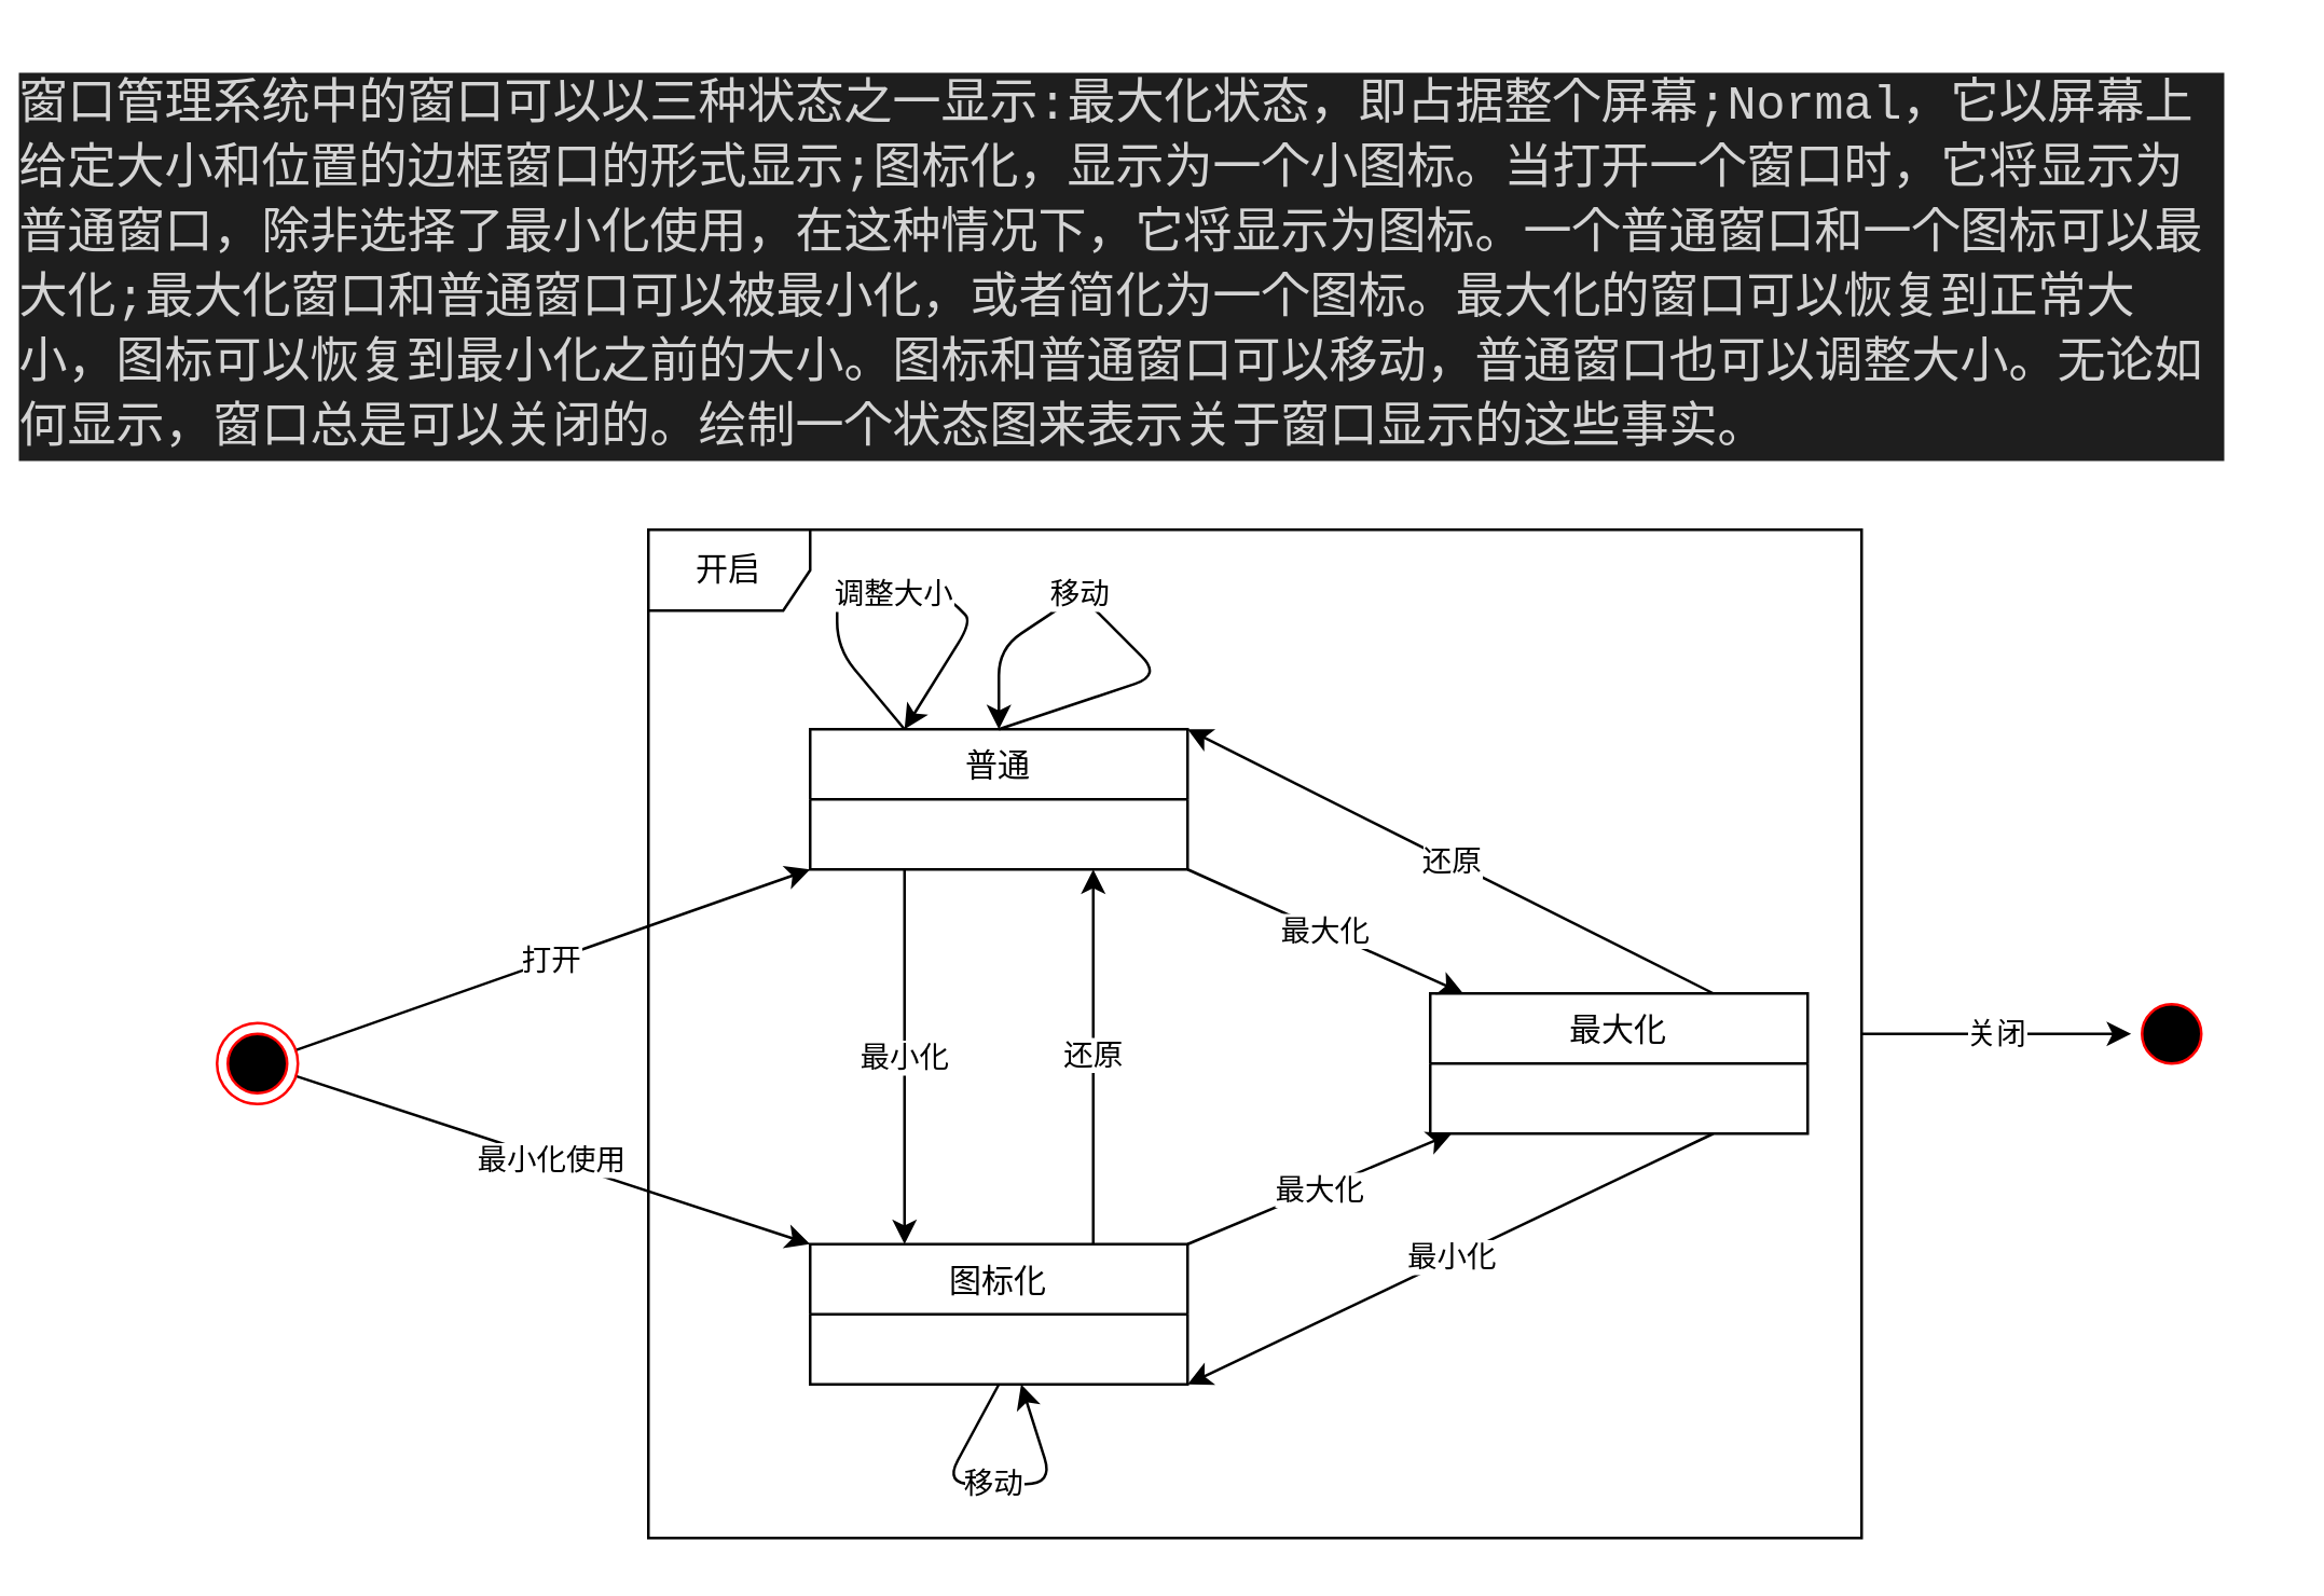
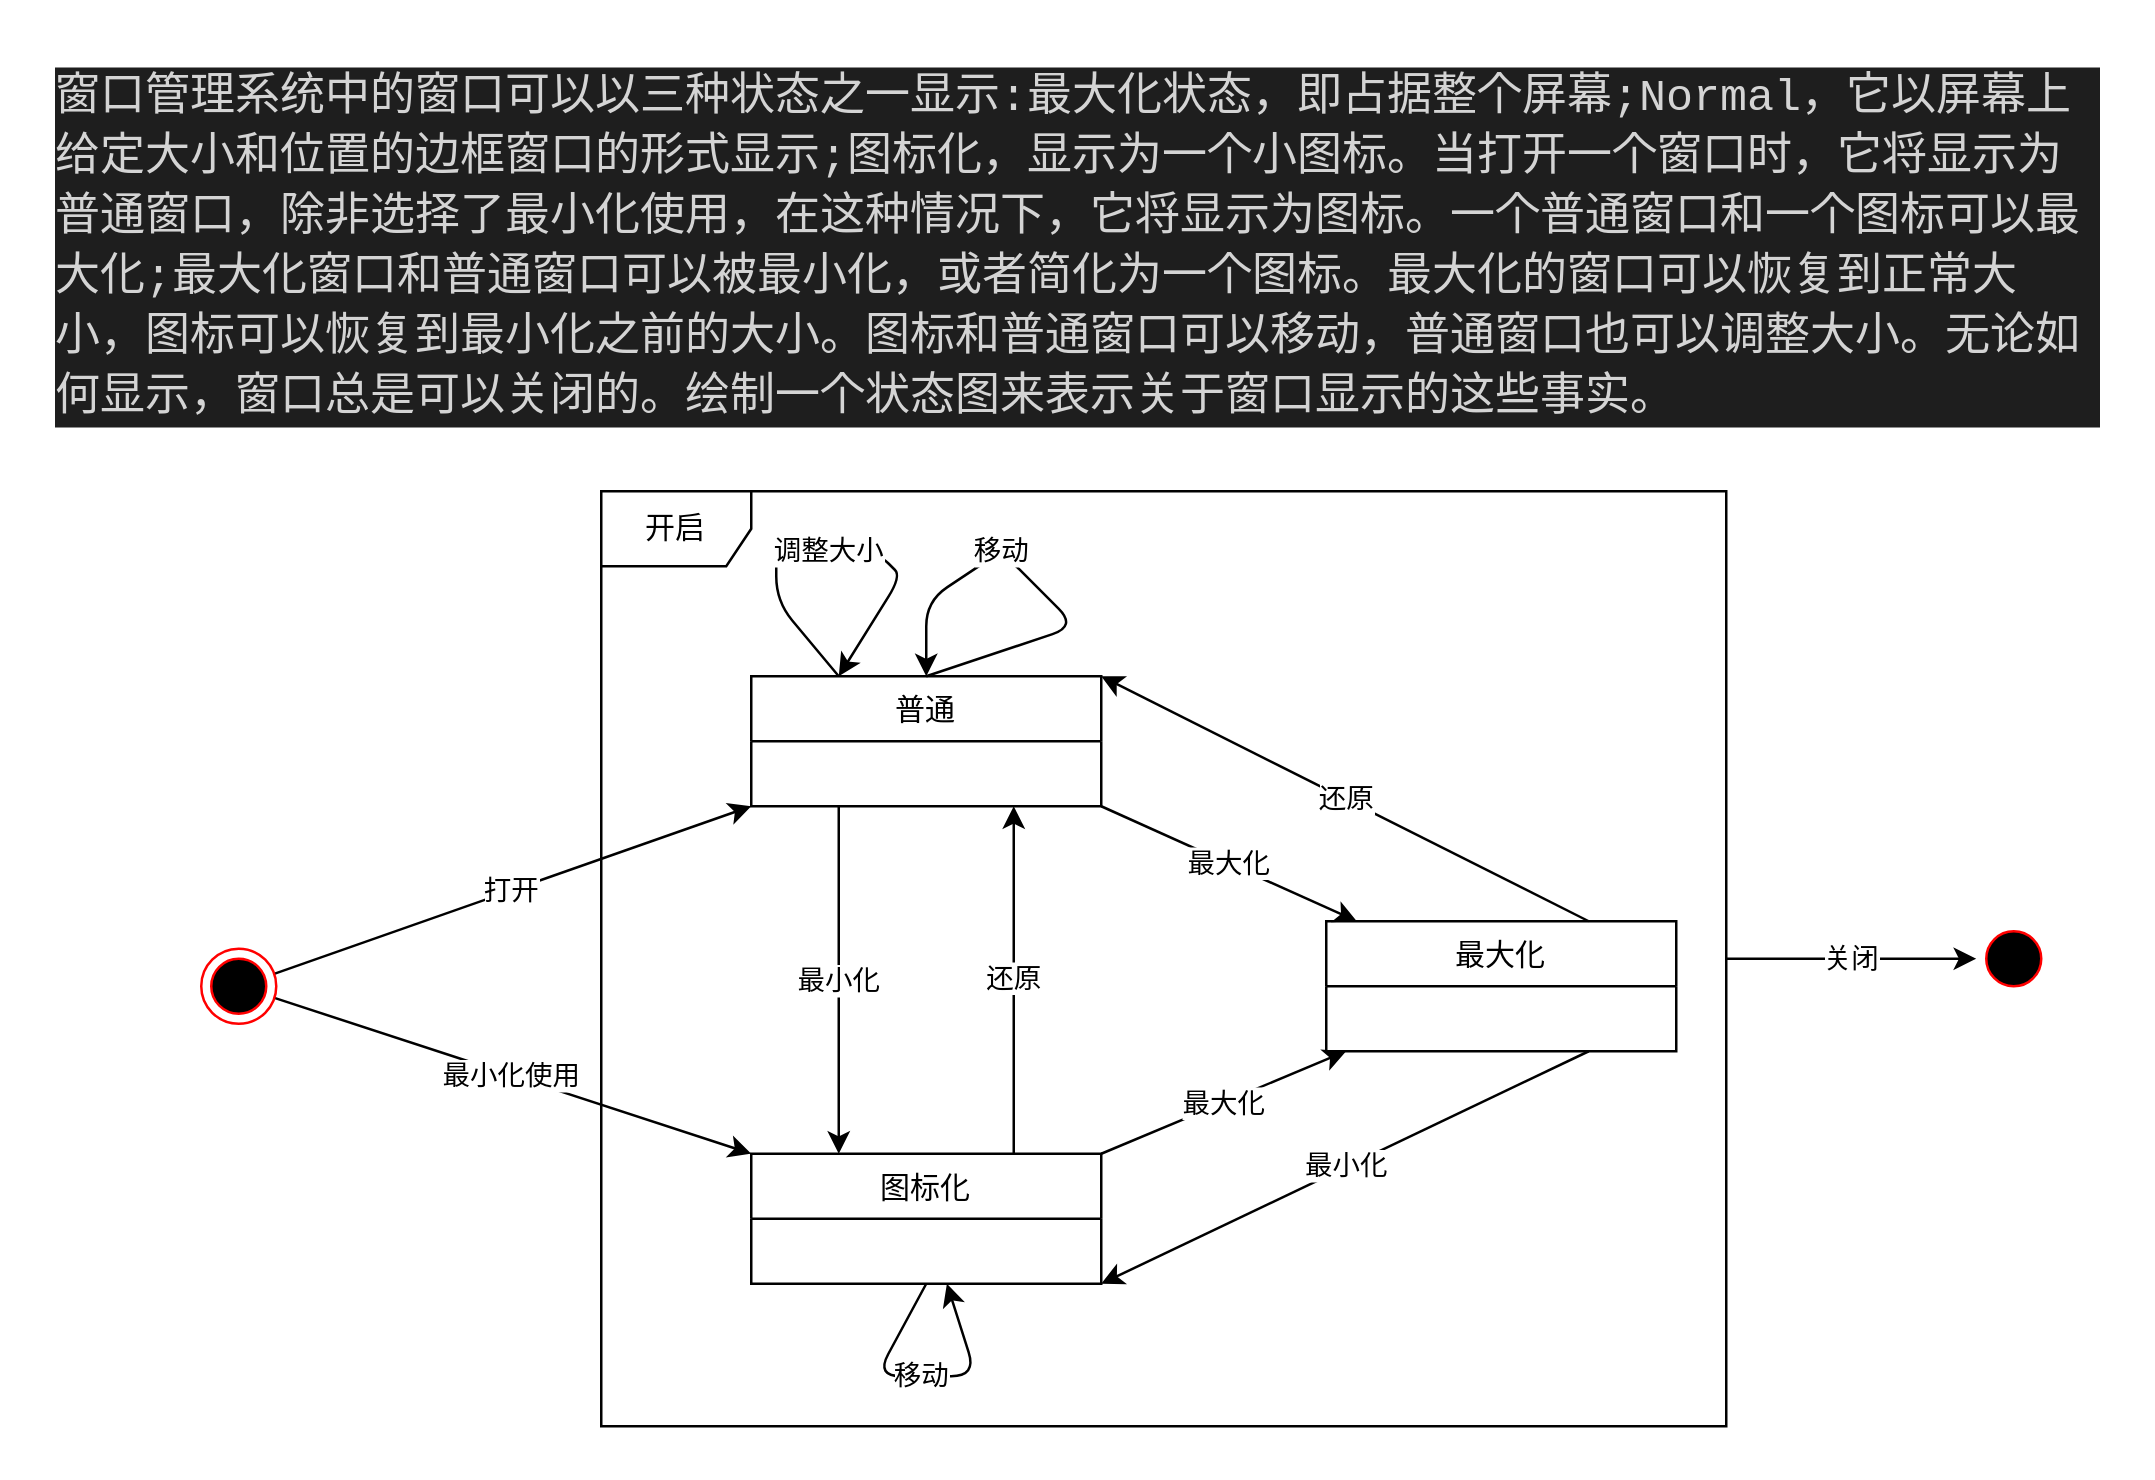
- <mxCell id="2" value="&lt;div style=&quot;color: rgb(212, 212, 212); background-color: rgb(30, 30, 30); font-family: consolas, &amp;quot;courier new&amp;quot;, monospace; font-weight: normal; font-size: 18px; line-height: 24px;&quot;&gt;&lt;div&gt;&lt;span style=&quot;color: #d4d4d4&quot;&gt;窗口管理系统中的窗口可以以三种状态之一显示:最大化状态，即占据整个屏幕;Normal，它以屏幕上给定大小和位置的边框窗口的形式显示;图标化，显示为一个小图标。当打开一个窗口时，它将显示为普通窗口，除非选择了最小化使用，在这种情况下，它将显示为图标。一个普通窗口和一个图标可以最大化;最大化窗口和普通窗口可以被最小化，或者简化为一个图标。最大化的窗口可以恢复到正常大小，图标可以恢复到最小化之前的大小。图标和普通窗口可以移动，普通窗口也可以调整大小。无论如何显示，窗口总是可以关闭的。绘制一个状态图来表示关于窗口显示的这些事实。&lt;/span&gt;&lt;/div&gt;&lt;/div&gt;" style="text;whiteSpace=wrap;html=1;" parent="1" vertex="1"><mxGeometry x="5" y="20" width="820" height="150" as="geometry" /></mxCell>
+ <mxCell id="2" value="&lt;div style=&quot;color: rgb(212, 212, 212); background-color: rgb(30, 30, 30); font-family: consolas, &amp;quot;courier new&amp;quot;, monospace; font-weight: normal; font-size: 18px; line-height: 24px;&quot;&gt;&lt;div&gt;&lt;span style=&quot;color: #d4d4d4&quot;&gt;窗口管理系统中的窗口可以以三种状态之一显示:最大化状态，即占据整个屏幕;Normal，它以屏幕上给定大小和位置的边框窗口的形式显示;图标化，显示为一个小图标。当打开一个窗口时，它将显示为普通窗口，除非选择了最小化使用，在这种情况下，它将显示为图标。一个普通窗口和一个图标可以最大化;最大化窗口和普通窗口可以被最小化，或者简化为一个图标。最大化的窗口可以恢复到正常大小，图标可以恢复到最小化之前的大小。图标和普通窗口可以移动，普通窗口也可以调整大小。无论如何显示，窗口总是可以关闭的。绘制一个状态图来表示关于窗口显示的这些事实。&lt;/span&gt;&lt;/div&gt;&lt;/div&gt;" style="text;whiteSpace=wrap;html=1;" parent="1" vertex="1"><mxGeometry width="820" height="150" as="geometry" x="20" y="20" /></mxCell>
